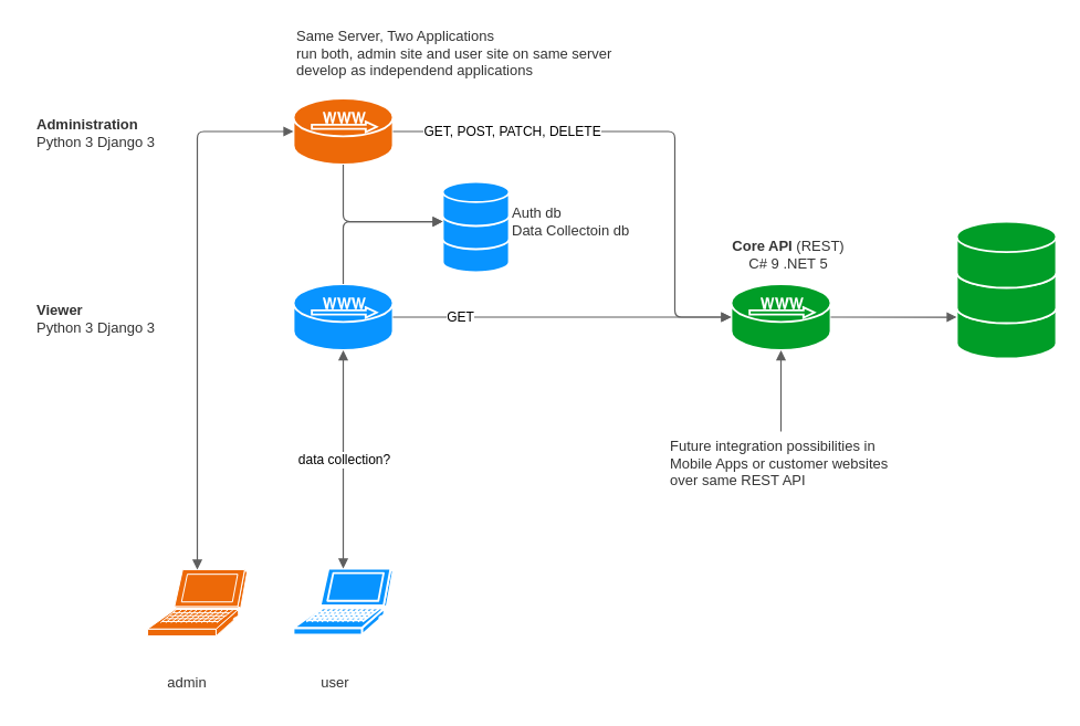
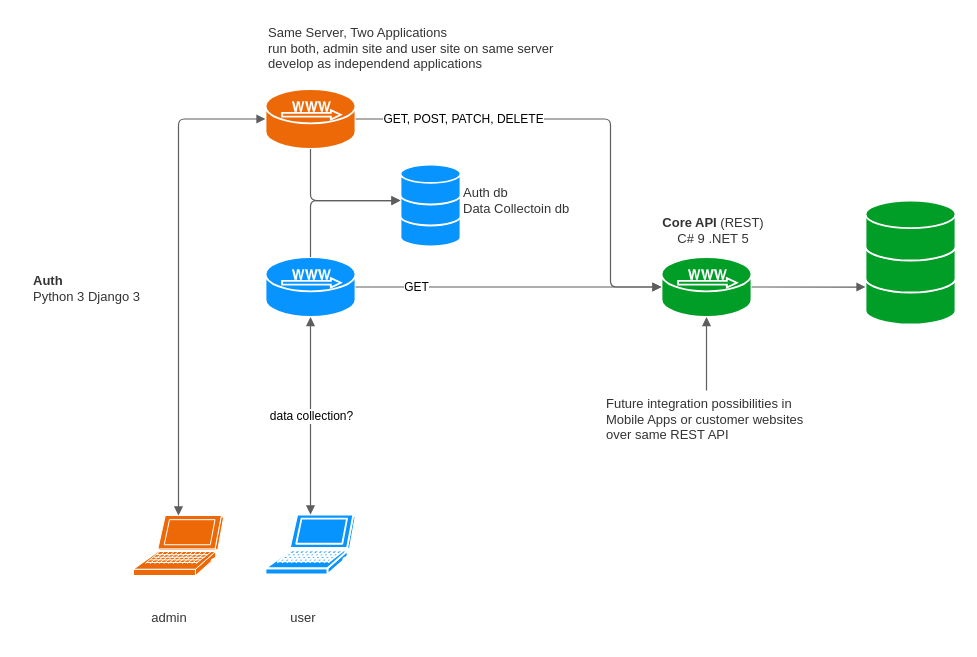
- <mxCell id="20" value="&lt;b&gt;Administration&lt;/b&gt;&lt;br&gt;Python 3 Django 3" style="html=1;whiteSpace=wrap;fontSize=13;fontColor=#333333;fontStyle=0;align=left;spacingLeft=13.333;spacing=0;verticalAlign=top;strokeColor=none;strokeOpacity=100;rounded=1;absoluteArcSize=1;arcSize=7.2;fillColor=none;strokeWidth=1.8;" parent="1" vertex="1"><mxGeometry x="20" y="99.5" width="134" height="38" as="geometry" /></mxCell>
- <mxCell id="31" value="&lt;b&gt;Viewer&lt;/b&gt;&lt;br&gt;Python 3 Django 3" style="html=1;whiteSpace=wrap;fontSize=13;fontColor=#333333;fontStyle=0;align=left;spacingLeft=13.333;spacing=0;verticalAlign=top;strokeColor=none;strokeOpacity=100;rounded=1;absoluteArcSize=1;arcSize=7.2;fillColor=none;strokeWidth=1.8;" parent="1" vertex="1"><mxGeometry x="20" y="267.5" width="134" height="38" as="geometry" /></mxCell>
+ <mxCell id="31" value="&lt;b&gt;Auth&lt;/b&gt;&lt;br&gt;Python 3 Django 3" style="html=1;whiteSpace=wrap;fontSize=13;fontColor=#333333;fontStyle=0;align=left;spacingLeft=13.333;spacing=0;verticalAlign=top;strokeColor=none;strokeOpacity=100;rounded=1;absoluteArcSize=1;arcSize=7.2;fillColor=none;strokeWidth=1.8;" parent="1" vertex="1"><mxGeometry x="20" y="267.5" width="134" height="38" as="geometry" /></mxCell>
